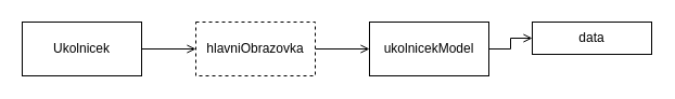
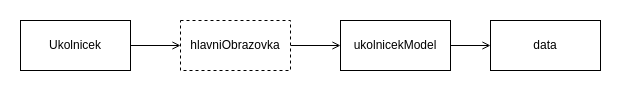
- <mxCell id="8" value="data" style="html=1;whiteSpace=wrap;" vertex="1" parent="1"><mxGeometry x="490" y="20" width="110" height="30" as="geometry" /></mxCell>
+ <mxCell id="8" value="data" style="html=1;whiteSpace=wrap;" vertex="1" parent="1"><mxGeometry x="490" y="20" width="110" height="50" as="geometry" /></mxCell>
